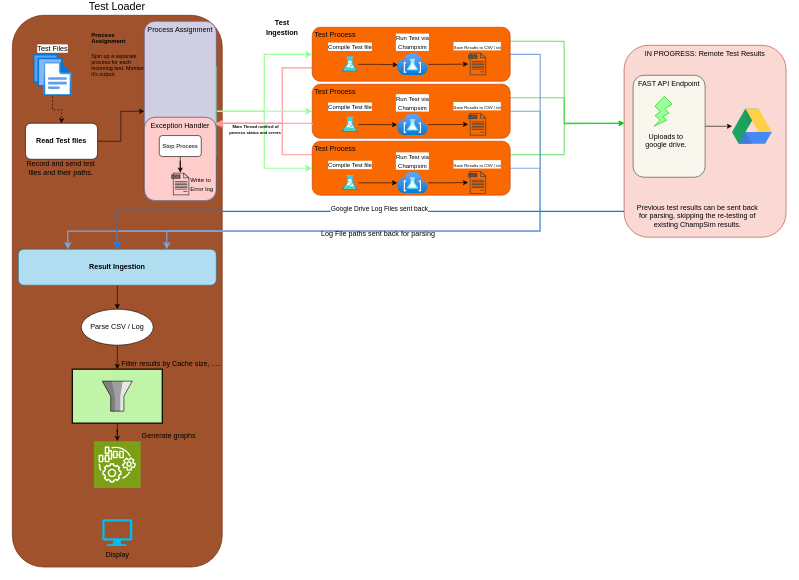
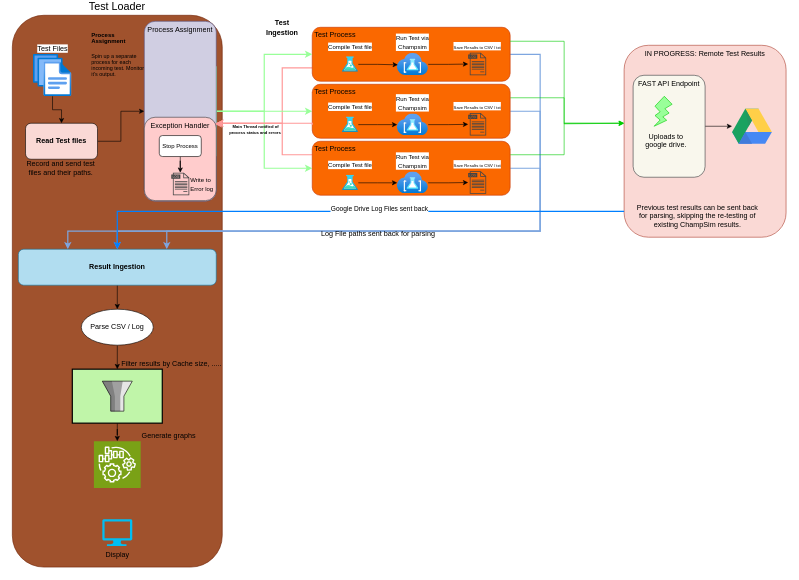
- <mxCell id="3" style="edgeStyle=orthogonalEdgeStyle;rounded=0;orthogonalLoop=1;jettySize=auto;html=1;entryX=0.5;entryY=0;entryDx=0;entryDy=0;dashed=1;" edge="1" parent="1" source="4" target="7"><mxGeometry relative="1" as="geometry" /></mxCell>
+ <mxCell id="3" style="edgeStyle=orthogonalEdgeStyle;rounded=0;orthogonalLoop=1;jettySize=auto;html=1;entryX=0.5;entryY=0;entryDx=0;entryDy=0;" edge="1" parent="1" source="4" target="7"><mxGeometry relative="1" as="geometry" /></mxCell>
- <mxCell id="7" value="&lt;b&gt;Read Test files&lt;/b&gt;" style="rounded=1;whiteSpace=wrap;html=1;" vertex="1" parent="1"><mxGeometry x="42" y="200" width="120" height="60" as="geometry" /></mxCell>
+ <mxCell id="7" value="&lt;b&gt;Read Test files&lt;/b&gt;" style="rounded=1;whiteSpace=wrap;html=1;fillColor=#fad9d5;" vertex="1" parent="1"><mxGeometry x="42" y="200" width="120" height="60" as="geometry" /></mxCell>
